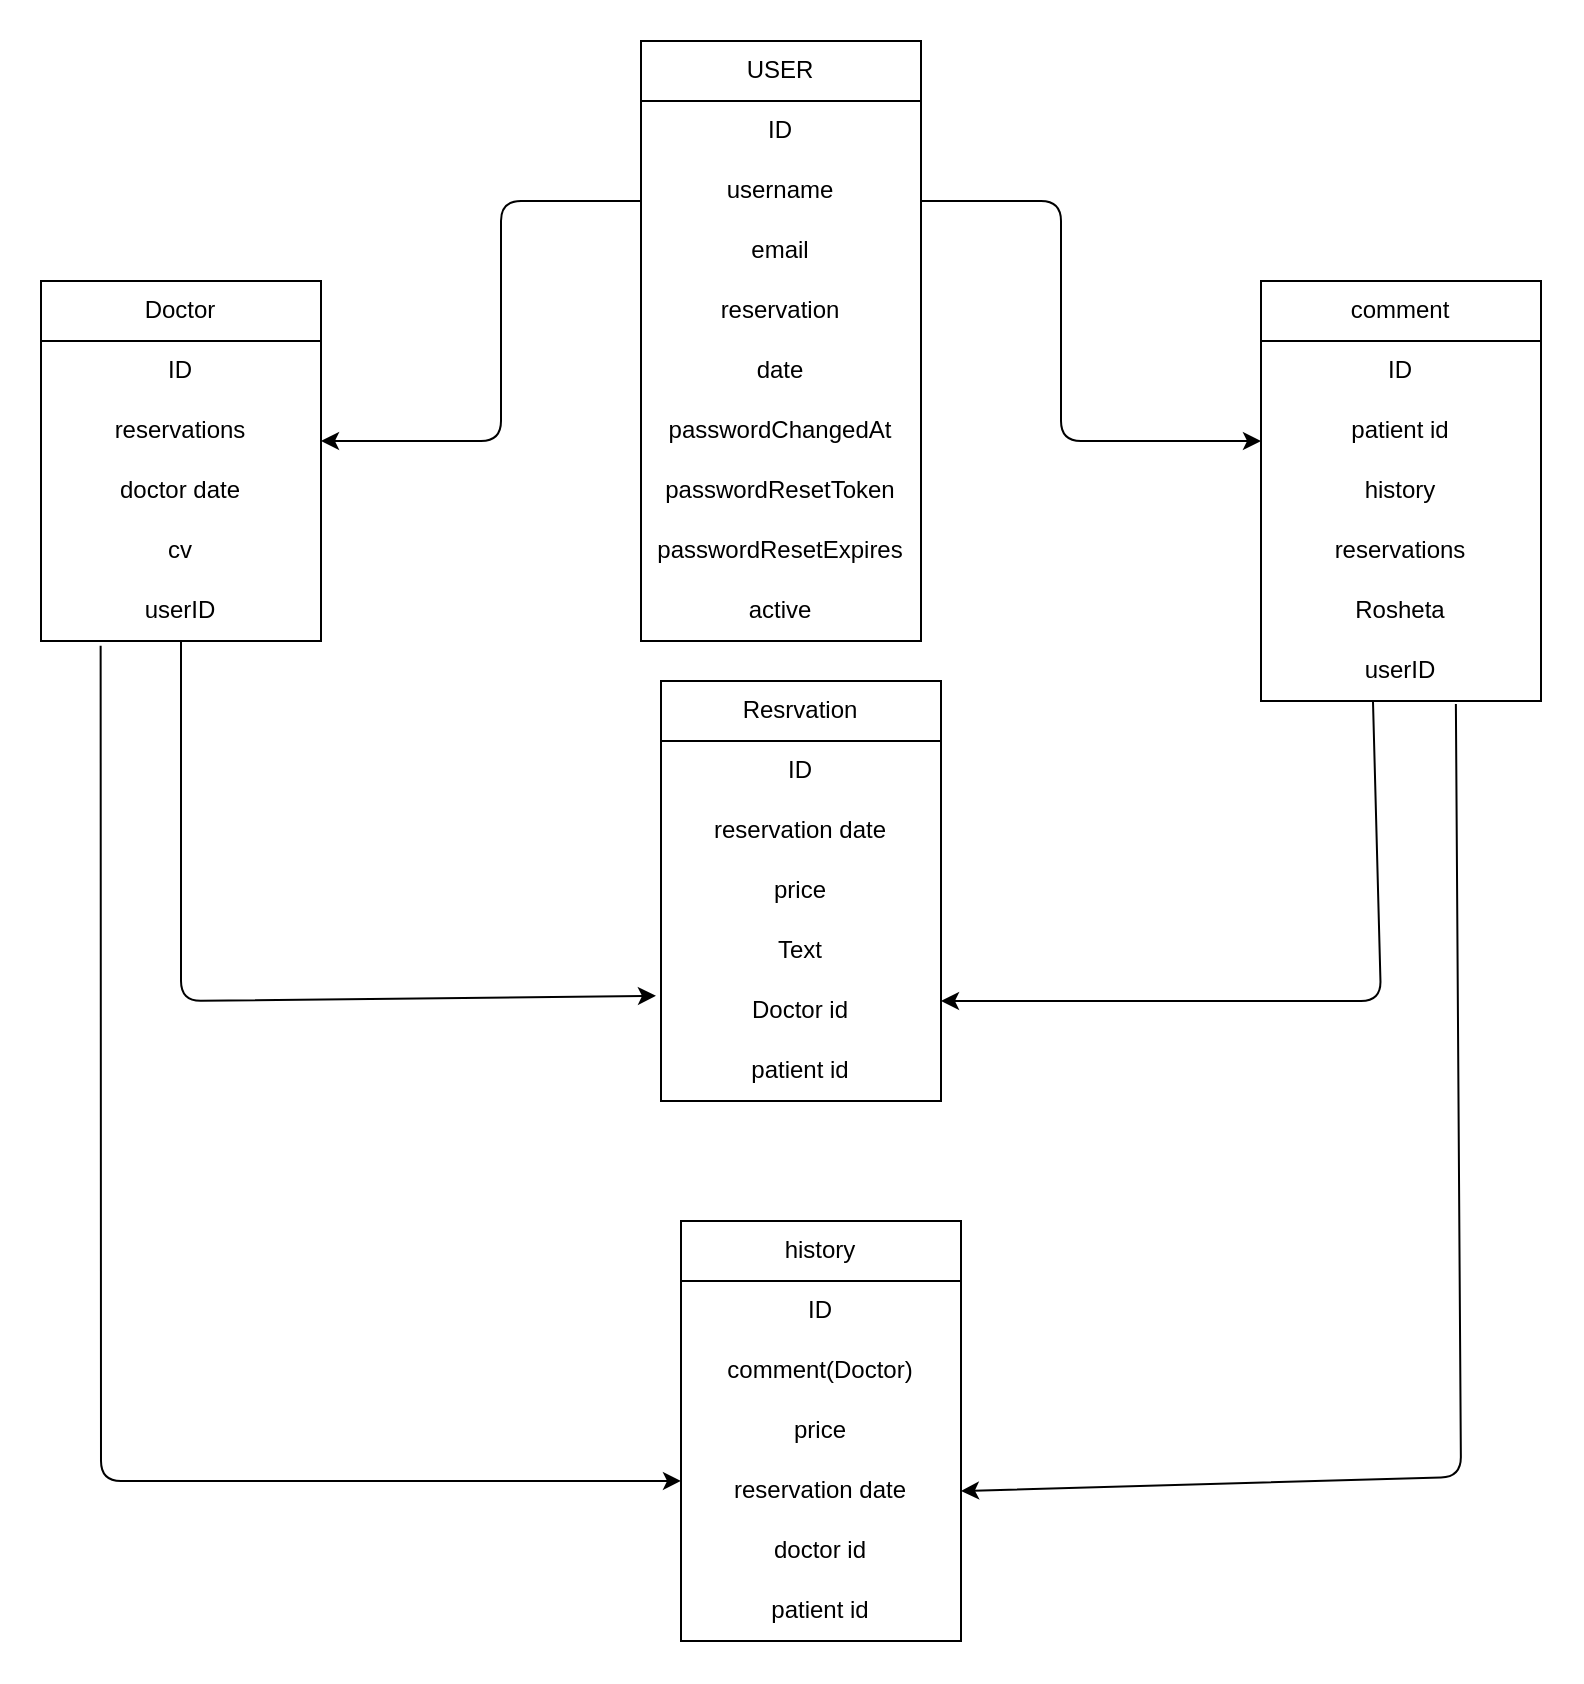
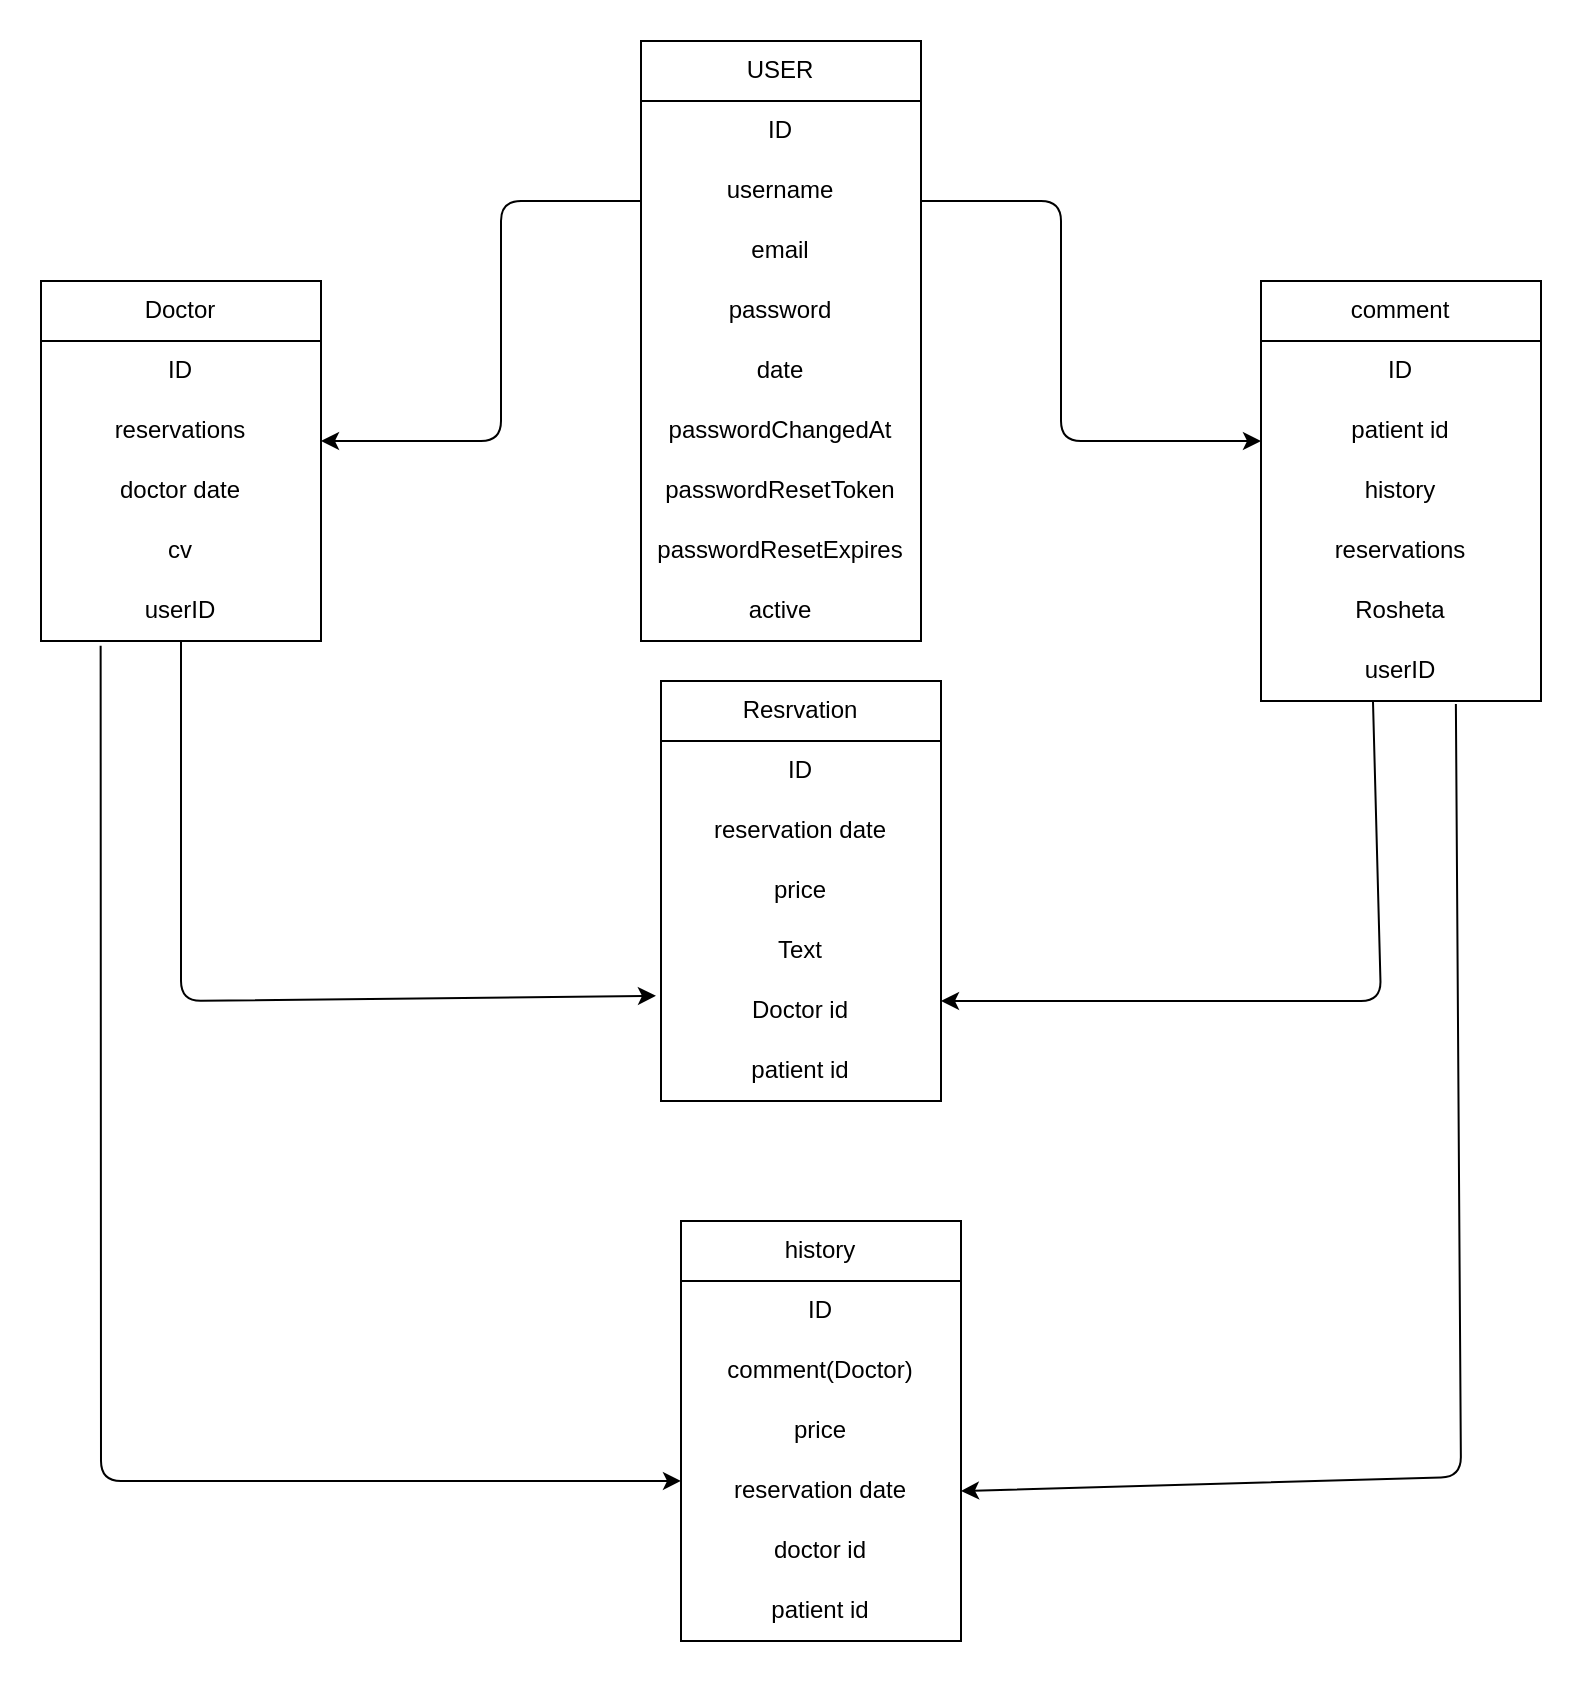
- <mxCell id="20" value="reservation" style="text;strokeColor=none;fillColor=none;align=center;verticalAlign=middle;spacingLeft=4;spacingRight=4;overflow=hidden;points=[[0,0.5],[1,0.5]];portConstraint=eastwest;rotatable=0;whiteSpace=wrap;html=1;" parent="16" vertex="1"><mxGeometry y="120" width="140" height="30" as="geometry" /></mxCell>
+ <mxCell id="20" value="password" style="text;strokeColor=none;fillColor=none;align=center;verticalAlign=middle;spacingLeft=4;spacingRight=4;overflow=hidden;points=[[0,0.5],[1,0.5]];portConstraint=eastwest;rotatable=0;whiteSpace=wrap;html=1;" parent="16" vertex="1"><mxGeometry y="120" width="140" height="30" as="geometry" /></mxCell>
